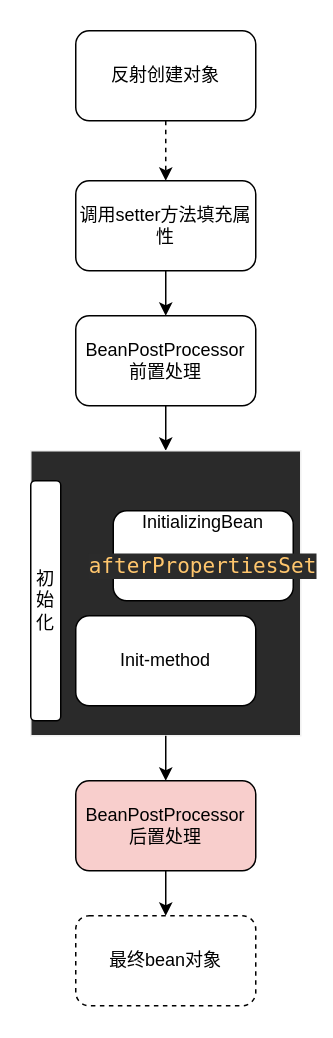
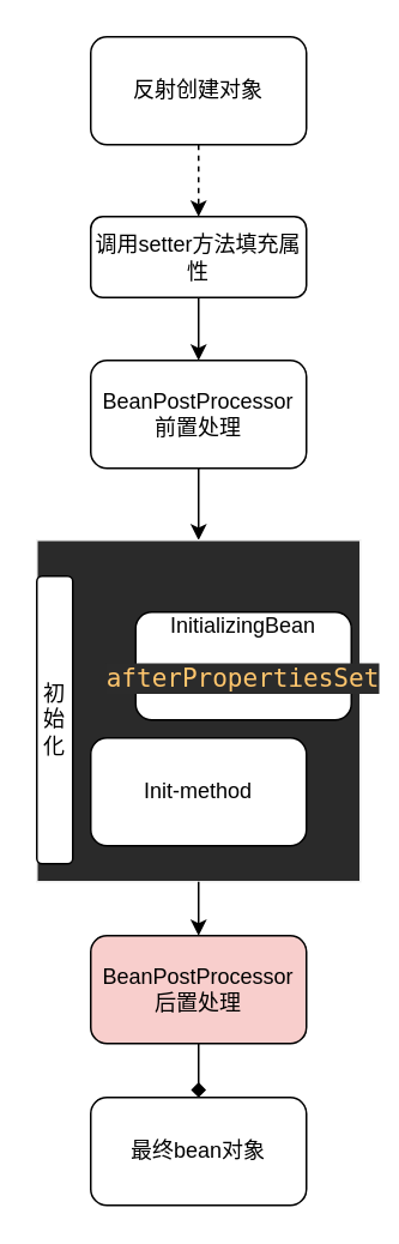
- <mxCell id="7" value="调用setter方法填充属性" style="rounded=1;whiteSpace=wrap;html=1;" vertex="1" parent="1"><mxGeometry x="50" y="120" width="120" height="60" as="geometry" /></mxCell>
+ <mxCell id="7" value="调用setter方法填充属性" style="rounded=1;whiteSpace=wrap;html=1;" vertex="1" parent="1"><mxGeometry x="50" y="120" width="120" height="45" as="geometry" /></mxCell>
- <mxCell id="5" value="BeanPostProcessor前置处理" style="rounded=1;whiteSpace=wrap;html=1;" vertex="1" parent="1"><mxGeometry x="50" y="210" width="120" height="60" as="geometry" /></mxCell>
+ <mxCell id="5" value="BeanPostProcessor前置处理" style="rounded=1;whiteSpace=wrap;html=1;" vertex="1" parent="1"><mxGeometry x="50" y="200" width="120" height="60" as="geometry" /></mxCell>
- <mxCell id="8" value="" style="edgeStyle=none;html=1;" edge="1" parent="1" source="9" target="16"><mxGeometry relative="1" as="geometry" /></mxCell>
+ <mxCell id="8" value="" style="edgeStyle=none;html=1;endArrow=diamond;" edge="1" parent="1" source="9" target="16"><mxGeometry relative="1" as="geometry" /></mxCell>
- <mxCell id="16" value="最终bean对象" style="rounded=1;whiteSpace=wrap;html=1;dashed=1;" vertex="1" parent="1"><mxGeometry x="50" y="610" width="120" height="60" as="geometry" /></mxCell>
+ <mxCell id="16" value="最终bean对象" style="rounded=1;whiteSpace=wrap;html=1;" vertex="1" parent="1"><mxGeometry x="50" y="610" width="120" height="60" as="geometry" /></mxCell>
